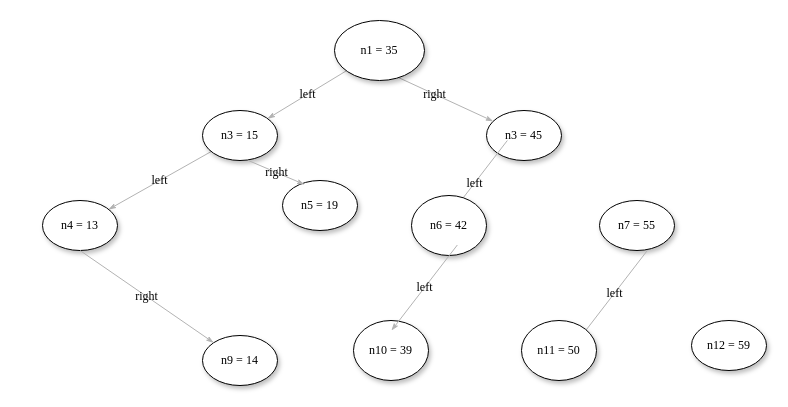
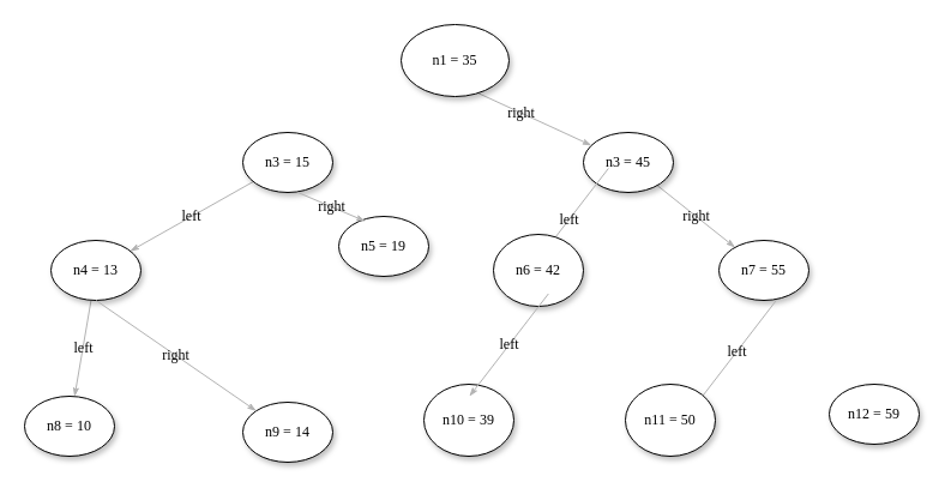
- <mxCell id="2" value="left" style="edgeStyle=none;rounded=1;html=1;labelBackgroundColor=none;startArrow=none;startFill=0;startSize=5;endArrow=classicThin;endFill=1;endSize=5;jettySize=auto;orthogonalLoop=1;strokeColor=#B3B3B3;strokeWidth=1;fontFamily=Verdana;fontSize=12" parent="1" source="4" target="11" edge="1"><mxGeometry relative="1" as="geometry" /></mxCell>
+ <mxCell id="5" value="right" style="edgeStyle=none;rounded=1;html=1;labelBackgroundColor=none;startArrow=none;startFill=0;startSize=5;endArrow=classicThin;endFill=1;endSize=5;jettySize=auto;orthogonalLoop=1;strokeColor=#B3B3B3;strokeWidth=1;fontFamily=Verdana;fontSize=12" parent="1" source="6" target="7" edge="1"><mxGeometry relative="1" as="geometry" /></mxCell>
+ <mxCell id="12" value="left" style="edgeStyle=none;rounded=1;html=1;labelBackgroundColor=none;startArrow=none;startFill=0;startSize=5;endArrow=classicThin;endFill=1;endSize=5;jettySize=auto;orthogonalLoop=1;strokeColor=#B3B3B3;strokeWidth=1;fontFamily=Verdana;fontSize=12" parent="1" source="13" target="14" edge="1"><mxGeometry relative="1" as="geometry" /></mxCell>
+ <mxCell id="14" value="&lt;span&gt;n8 = 10&lt;/span&gt;" style="ellipse;whiteSpace=wrap;html=1;rounded=0;shadow=1;comic=0;labelBackgroundColor=none;strokeWidth=1;fontFamily=Verdana;fontSize=12;align=center;" parent="1" vertex="1"><mxGeometry x="20" y="330" width="75" height="50" as="geometry" /></mxCell>
